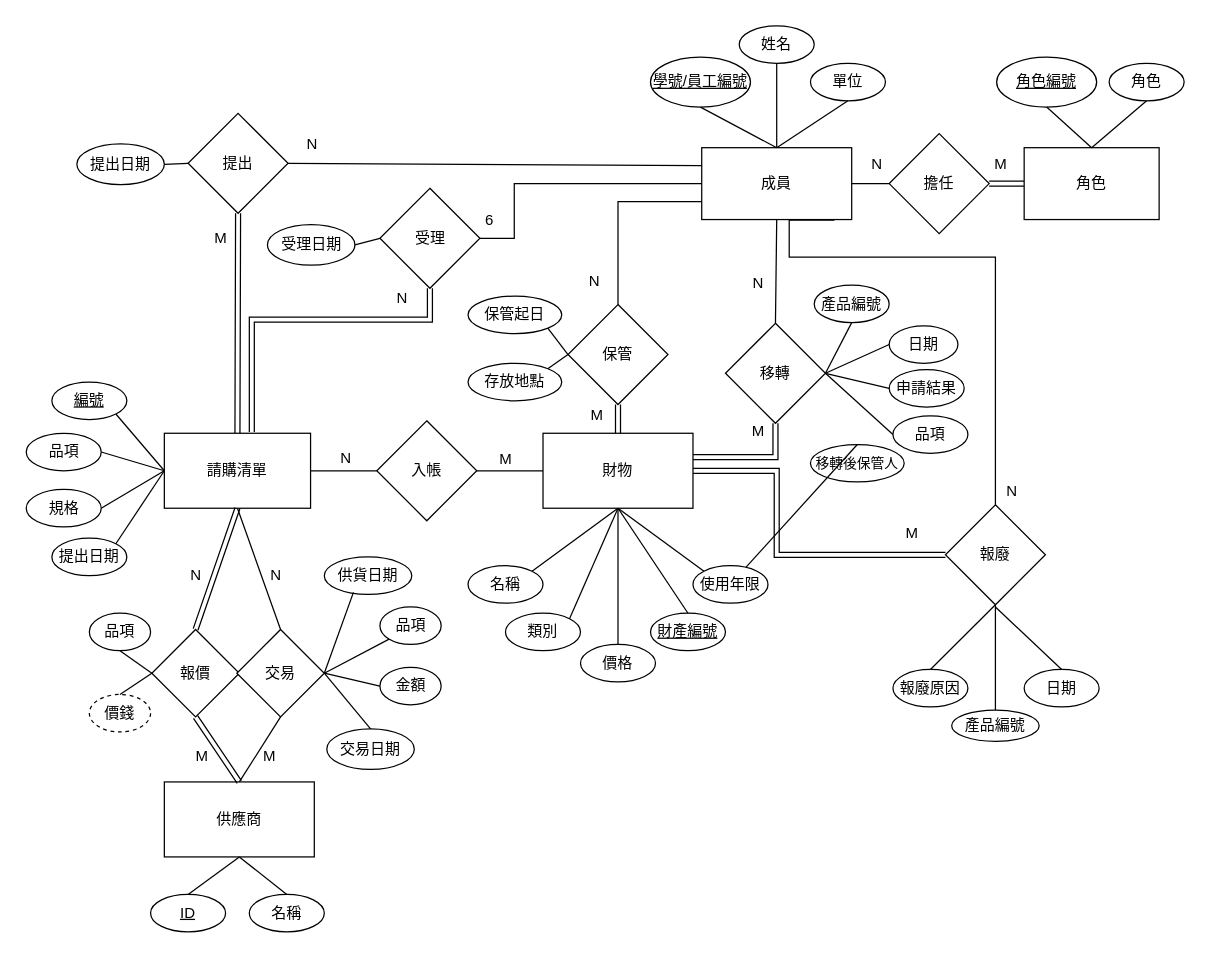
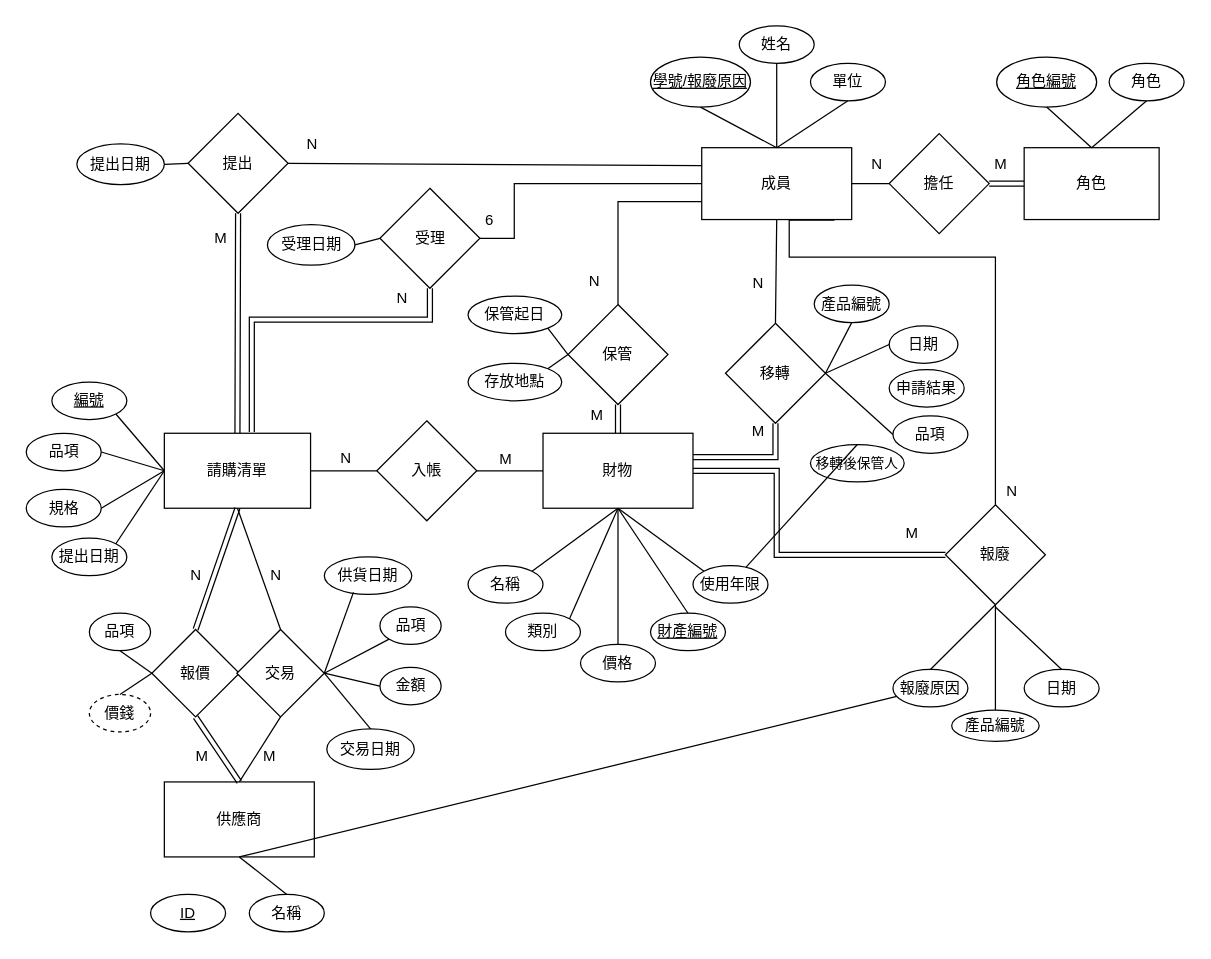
- <mxCell id="69" value="&lt;u&gt;學號/員工編號&lt;/u&gt;" style="ellipse;whiteSpace=wrap;html=1;" parent="1" vertex="1"><mxGeometry x="520" y="45" width="80" height="40" as="geometry" /></mxCell>
+ <mxCell id="69" value="&lt;u&gt;學號/報廢原因&lt;/u&gt;" style="ellipse;whiteSpace=wrap;html=1;" parent="1" vertex="1"><mxGeometry x="520" y="45" width="80" height="40" as="geometry" /></mxCell>
- <mxCell id="65" value="" style="endArrow=none;html=1;rounded=0;entryX=1;entryY=0.5;entryDx=0;entryDy=0;exitX=0;exitY=0.5;exitDx=0;exitDy=0;" parent="1" source="38" target="31" edge="1"><mxGeometry width="50" height="50" relative="1" as="geometry"><mxPoint x="399" y="397" as="sourcePoint" /><mxPoint x="449" y="347" as="targetPoint" /></mxGeometry></mxCell>
- <mxCell id="51" value="" style="endArrow=none;html=1;rounded=0;exitX=0.5;exitY=1;exitDx=0;exitDy=0;entryX=0.5;entryY=0;entryDx=0;entryDy=0;" parent="1" source="9" target="11" edge="1"><mxGeometry width="50" height="50" relative="1" as="geometry"><mxPoint x="279" y="525" as="sourcePoint" /><mxPoint x="329" y="475" as="targetPoint" /></mxGeometry></mxCell>
+ <mxCell id="51" value="" style="endArrow=none;html=1;rounded=0;exitX=0.5;exitY=1;exitDx=0;exitDy=0;" parent="1" source="9" target="35" edge="1"><mxGeometry width="50" height="50" relative="1" as="geometry"><mxPoint x="279" y="525" as="sourcePoint" /><mxPoint x="329" y="475" as="targetPoint" /></mxGeometry></mxCell>
